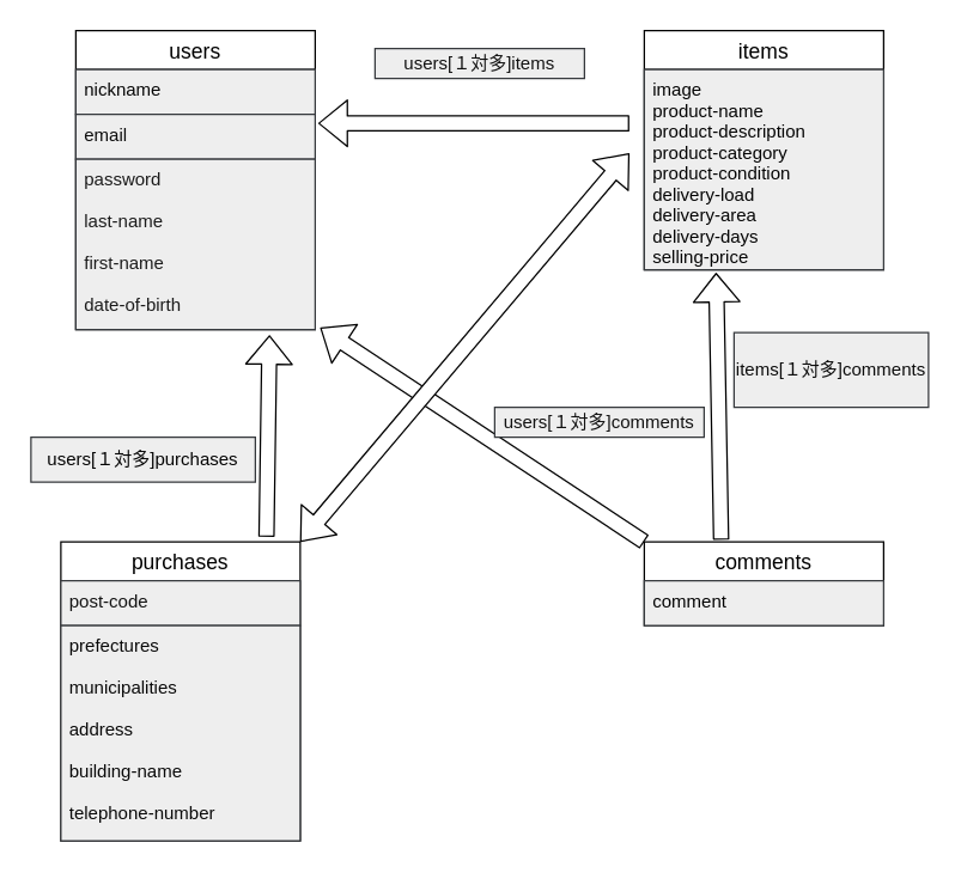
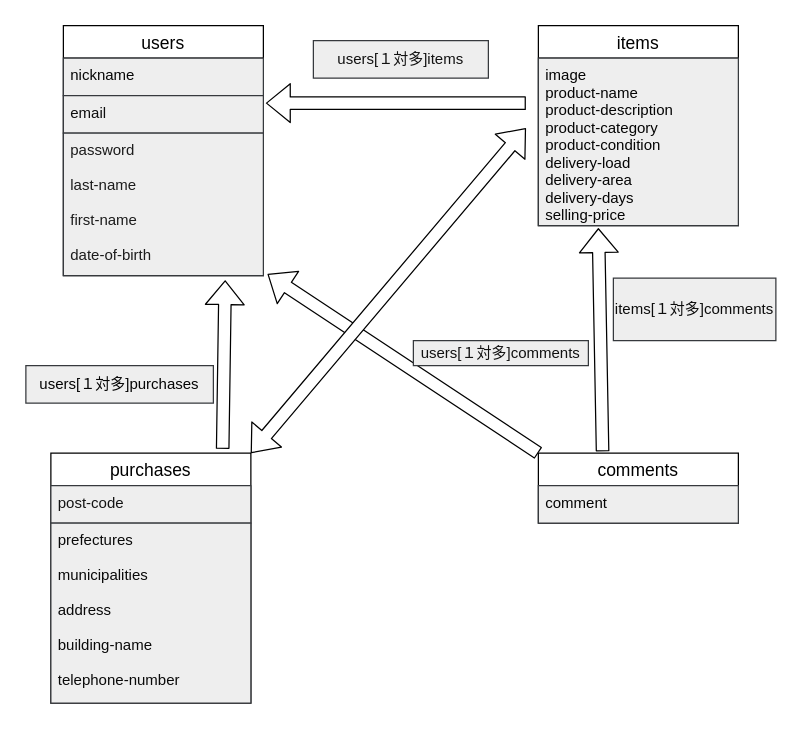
- <mxCell id="14" value="users[１対多]items" style="text;html=1;strokeColor=#36393d;align=center;verticalAlign=middle;whiteSpace=wrap;rounded=0;fillColor=#eeeeee;fontColor=#121212;" parent="1" vertex="1"><mxGeometry x="250" y="32" width="140" height="20" as="geometry" /></mxCell>
+ <mxCell id="14" value="users[１対多]items" style="text;html=1;strokeColor=#36393d;align=center;verticalAlign=middle;whiteSpace=wrap;rounded=0;fillColor=#eeeeee;fontColor=#121212;" parent="1" vertex="1"><mxGeometry x="250" y="32" width="140" height="30" as="geometry" /></mxCell>
